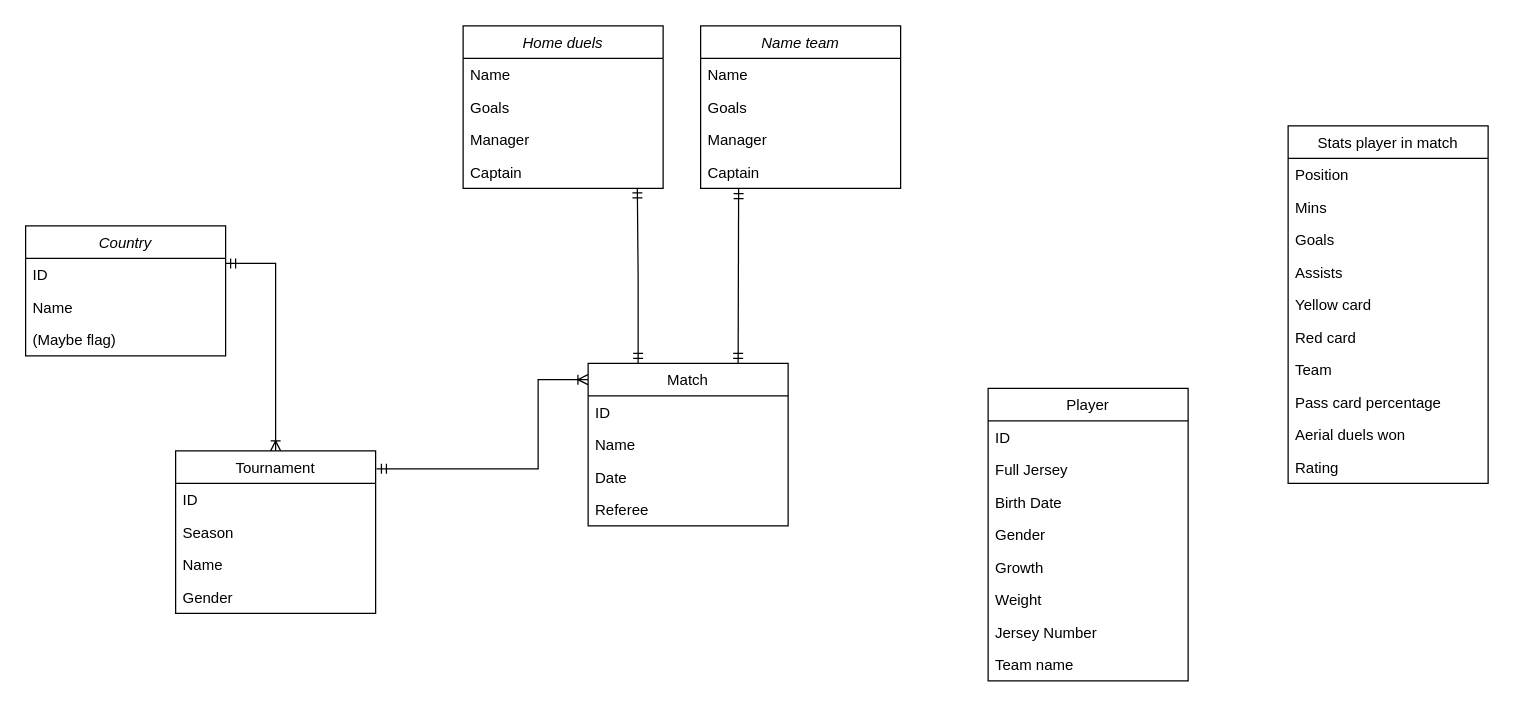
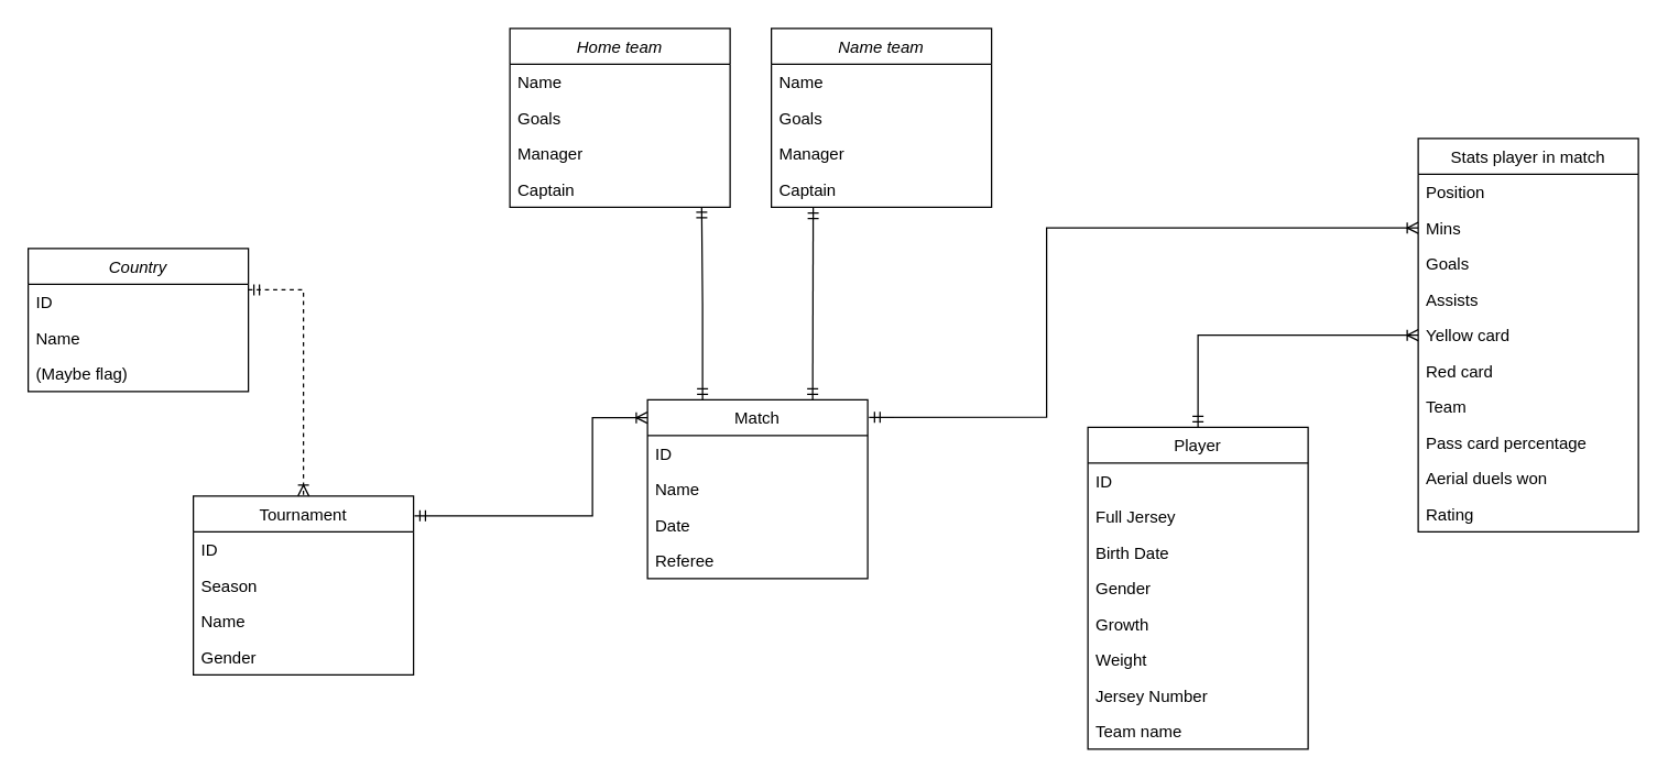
- <mxCell id="41" value="Home duels" style="swimlane;fontStyle=2;align=center;verticalAlign=top;childLayout=stackLayout;horizontal=1;startSize=26;horizontalStack=0;resizeParent=1;resizeLast=0;collapsible=1;marginBottom=0;rounded=0;shadow=0;strokeWidth=1;" vertex="1" parent="1"><mxGeometry x="370" y="20" width="160" height="130" as="geometry"><mxRectangle x="170" y="90" width="160" height="26" as="alternateBounds" /></mxGeometry></mxCell>
+ <mxCell id="41" value="Home team" style="swimlane;fontStyle=2;align=center;verticalAlign=top;childLayout=stackLayout;horizontal=1;startSize=26;horizontalStack=0;resizeParent=1;resizeLast=0;collapsible=1;marginBottom=0;rounded=0;shadow=0;strokeWidth=1;" vertex="1" parent="1"><mxGeometry x="370" y="20" width="160" height="130" as="geometry"><mxRectangle x="170" y="90" width="160" height="26" as="alternateBounds" /></mxGeometry></mxCell>
+ <mxCell id="40" style="edgeStyle=orthogonalEdgeStyle;rounded=0;orthogonalLoop=1;jettySize=auto;html=1;exitX=0;exitY=0.5;exitDx=0;exitDy=0;startArrow=ERoneToMany;startFill=0;endArrow=ERmandOne;endFill=0;entryX=1.006;entryY=0.098;entryDx=0;entryDy=0;entryPerimeter=0;" edge="1" parent="1" source="30" target="22"><mxGeometry relative="1" as="geometry"><mxPoint x="630" y="310" as="targetPoint" /><Array as="points"><mxPoint x="760" y="165" /><mxPoint x="760" y="303" /></Array></mxGeometry></mxCell>
+ <mxCell id="39" style="edgeStyle=orthogonalEdgeStyle;rounded=0;orthogonalLoop=1;jettySize=auto;html=1;exitX=0;exitY=0.5;exitDx=0;exitDy=0;entryX=0.5;entryY=0;entryDx=0;entryDy=0;startArrow=ERoneToMany;startFill=0;endArrow=ERmandOne;endFill=0;" edge="1" parent="1" source="33" target="6"><mxGeometry relative="1" as="geometry" /></mxCell>
- <mxCell id="20" value="" style="endArrow=ERoneToMany;shadow=0;strokeWidth=1;rounded=0;endFill=0;edgeStyle=elbowEdgeStyle;elbow=vertical;startArrow=ERmandOne;startFill=0;" parent="1" source="2" target="15" edge="1"><mxGeometry x="0.5" y="41" relative="1" as="geometry"><mxPoint x="350" y="192" as="sourcePoint" /><mxPoint x="510" y="192" as="targetPoint" /><mxPoint x="-40" y="32" as="offset" /><Array as="points"><mxPoint x="220" y="210" /></Array></mxGeometry></mxCell>
+ <mxCell id="20" value="" style="endArrow=ERoneToMany;shadow=0;strokeWidth=1;rounded=0;endFill=0;edgeStyle=elbowEdgeStyle;elbow=vertical;startArrow=ERmandOne;startFill=0;dashed=1;" parent="1" source="2" target="15" edge="1"><mxGeometry x="0.5" y="41" relative="1" as="geometry"><mxPoint x="350" y="192" as="sourcePoint" /><mxPoint x="510" y="192" as="targetPoint" /><mxPoint x="-40" y="32" as="offset" /><Array as="points"><mxPoint x="220" y="210" /></Array></mxGeometry></mxCell>
